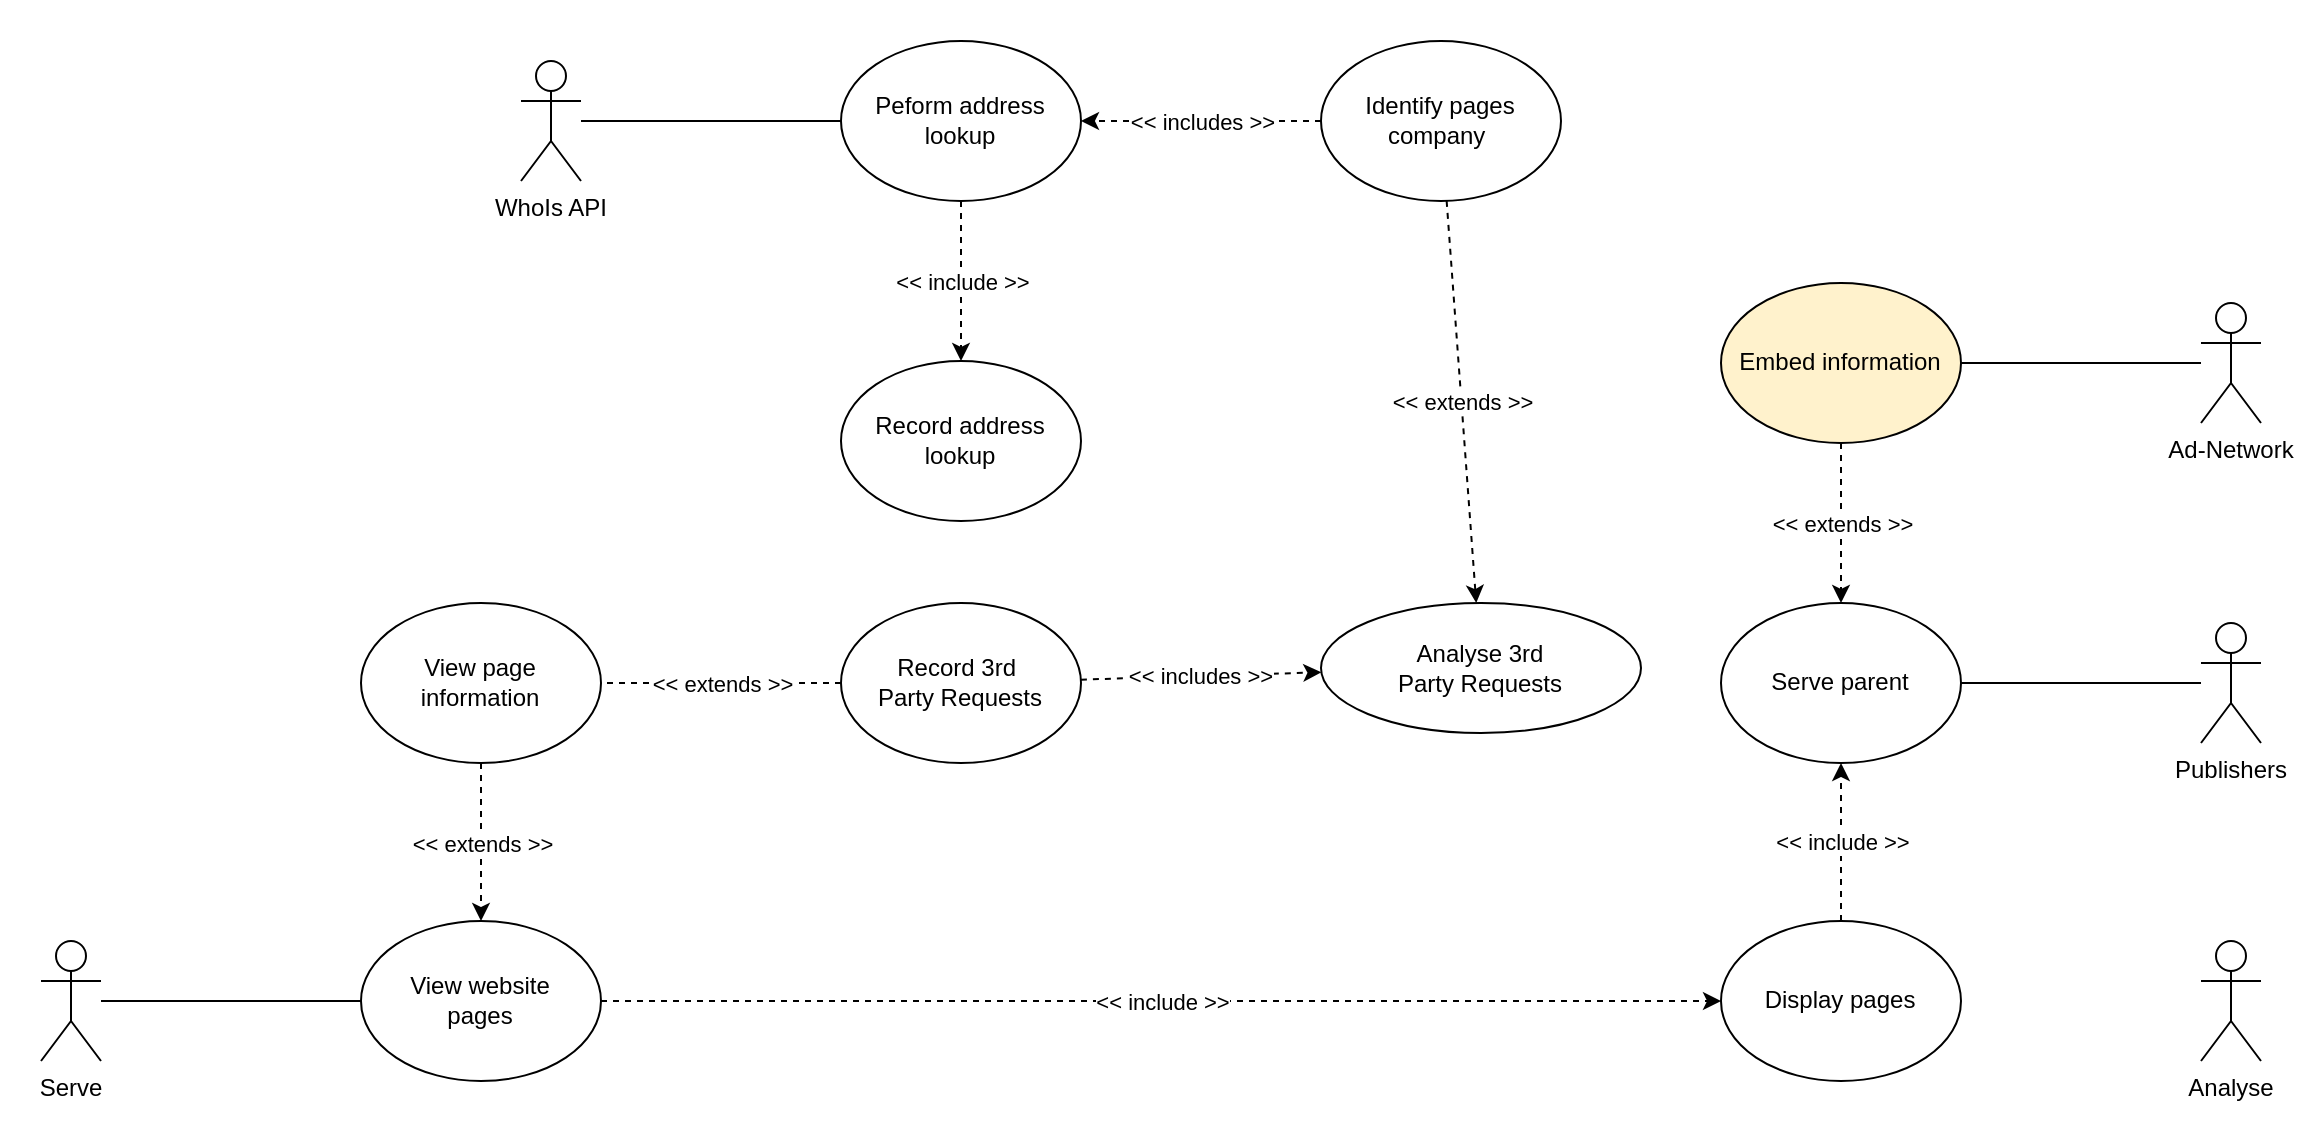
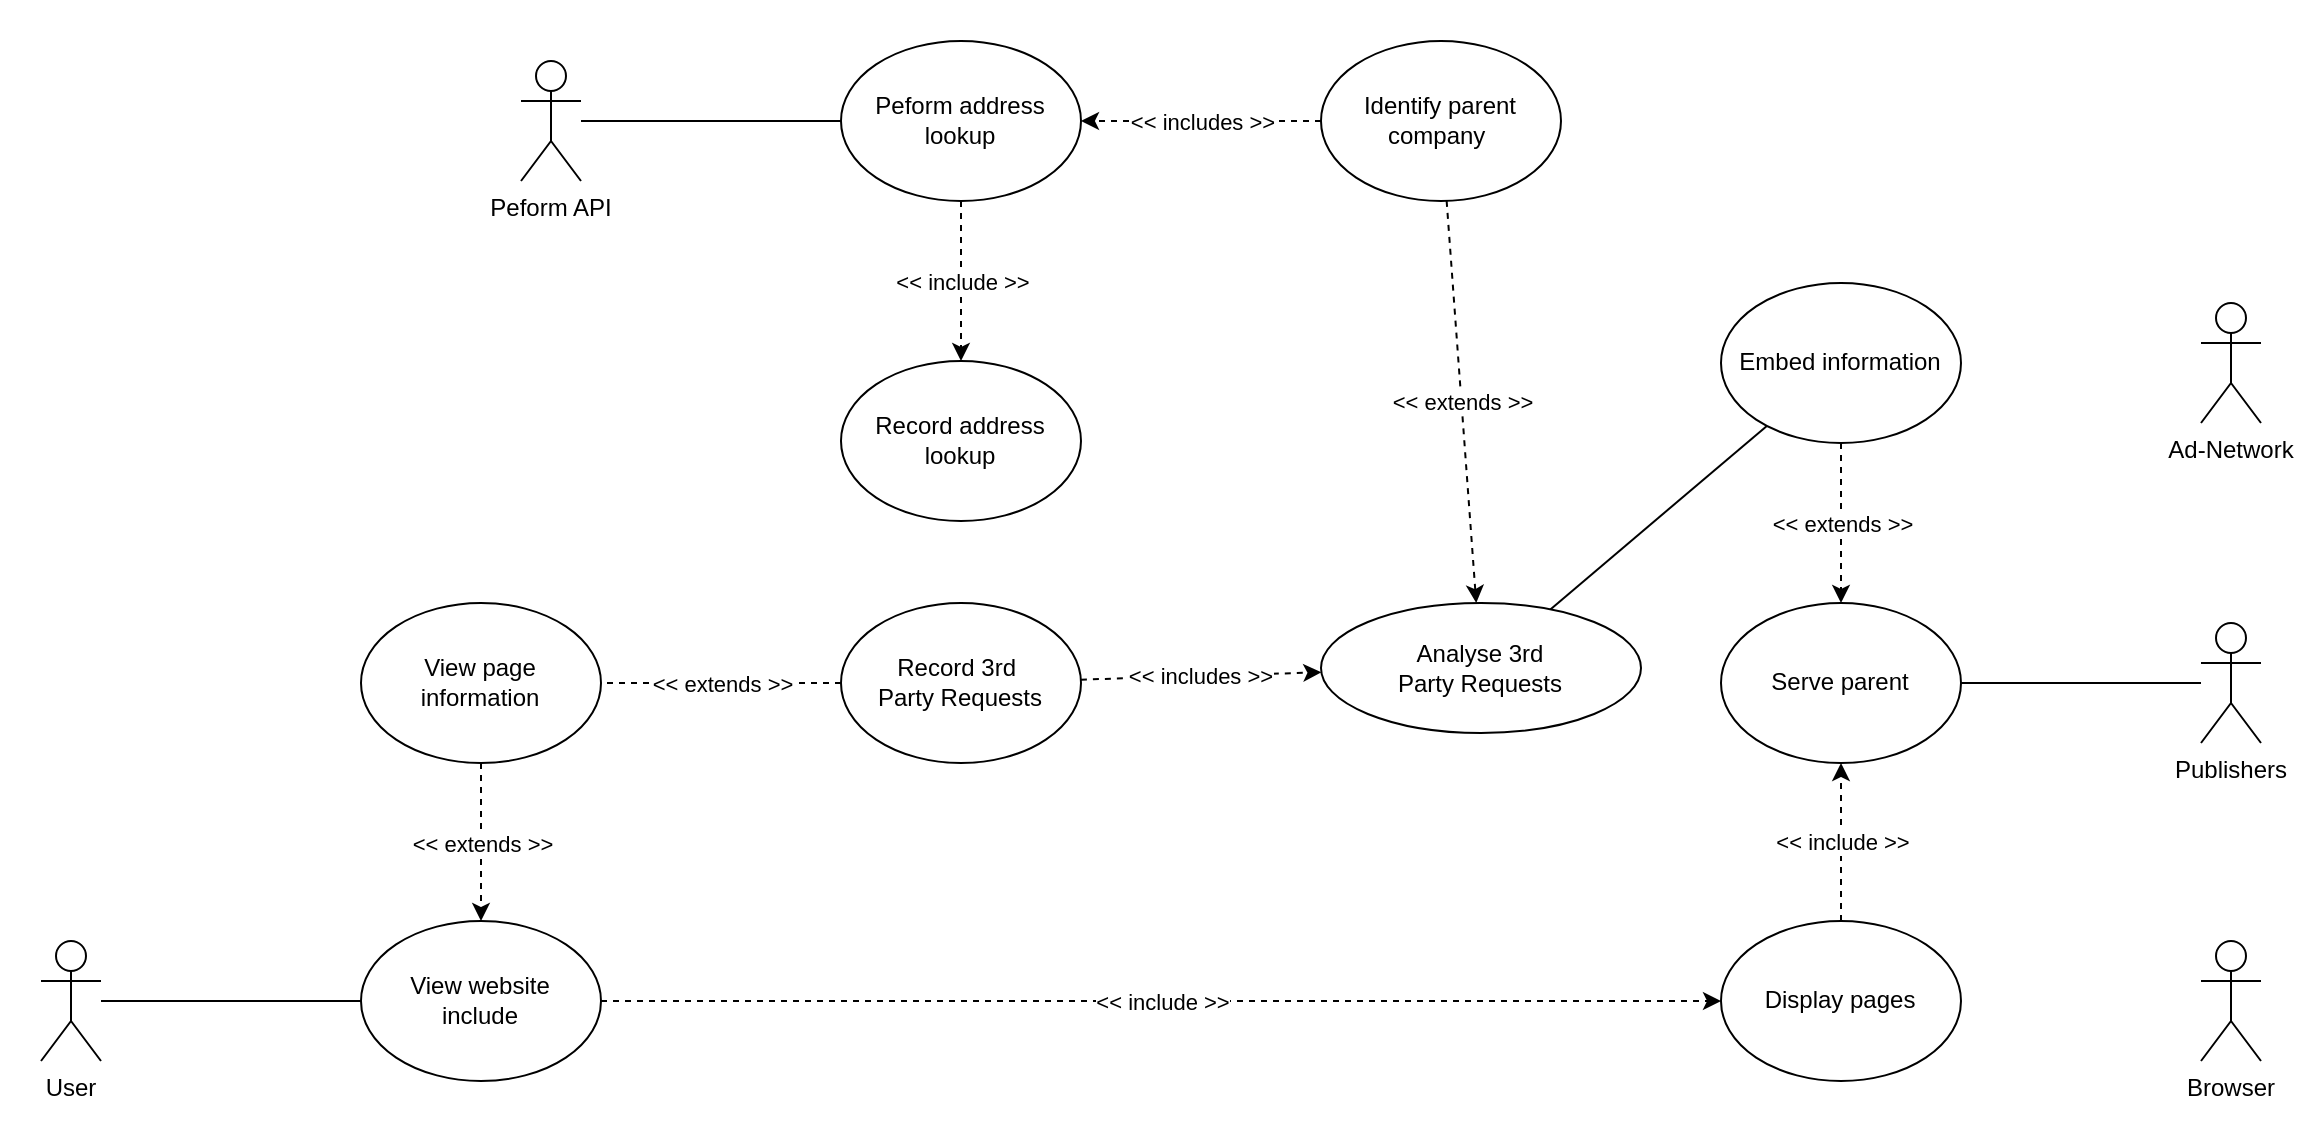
- <mxCell id="28" value="Identify pages company&amp;nbsp;" style="ellipse;whiteSpace=wrap;html=1;" vertex="1" parent="1"><mxGeometry x="660" y="20" width="120" height="80" as="geometry" /></mxCell>
+ <mxCell id="28" value="Identify parent company&amp;nbsp;" style="ellipse;whiteSpace=wrap;html=1;" vertex="1" parent="1"><mxGeometry x="660" y="20" width="120" height="80" as="geometry" /></mxCell>
- <mxCell id="31" value="WhoIs API" style="shape=umlActor;verticalLabelPosition=bottom;verticalAlign=top;html=1;outlineConnect=0;" vertex="1" parent="1"><mxGeometry x="260" y="30" width="30" height="60" as="geometry" /></mxCell>
+ <mxCell id="31" value="Peform API" style="shape=umlActor;verticalLabelPosition=bottom;verticalAlign=top;html=1;outlineConnect=0;" vertex="1" parent="1"><mxGeometry x="260" y="30" width="30" height="60" as="geometry" /></mxCell>
- <mxCell id="15" value="Embed information" style="ellipse;whiteSpace=wrap;html=1;fillColor=#fff2cc;" vertex="1" parent="1"><mxGeometry x="860" y="141" width="120" height="80" as="geometry" /></mxCell>
+ <mxCell id="15" value="Embed information" style="ellipse;whiteSpace=wrap;html=1;" vertex="1" parent="1"><mxGeometry x="860" y="141" width="120" height="80" as="geometry" /></mxCell>
- <mxCell id="18" value="" style="endArrow=none;html=1;" edge="1" parent="1" source="15" target="5"><mxGeometry width="50" height="50" relative="1" as="geometry"><mxPoint x="990" y="360" as="sourcePoint" /><mxPoint x="1110" y="360.923" as="targetPoint" /></mxGeometry></mxCell>
+ <mxCell id="18" value="" style="endArrow=none;html=1;" edge="1" parent="1" source="15" target="23"><mxGeometry width="50" height="50" relative="1" as="geometry"><mxPoint x="990" y="360" as="sourcePoint" /><mxPoint x="1110" y="360.923" as="targetPoint" /></mxGeometry></mxCell>
- <mxCell id="7" value="View website&lt;br&gt;pages" style="ellipse;whiteSpace=wrap;html=1;" vertex="1" parent="1"><mxGeometry x="180" y="460" width="120" height="80" as="geometry" /></mxCell>
+ <mxCell id="7" value="View website&lt;br&gt;include" style="ellipse;whiteSpace=wrap;html=1;" vertex="1" parent="1"><mxGeometry x="180" y="460" width="120" height="80" as="geometry" /></mxCell>
- <mxCell id="2" value="Serve" style="shape=umlActor;verticalLabelPosition=bottom;verticalAlign=top;html=1;outlineConnect=0;" vertex="1" parent="1"><mxGeometry x="20" y="470" width="30" height="60" as="geometry" /></mxCell>
+ <mxCell id="2" value="User" style="shape=umlActor;verticalLabelPosition=bottom;verticalAlign=top;html=1;outlineConnect=0;" vertex="1" parent="1"><mxGeometry x="20" y="470" width="30" height="60" as="geometry" /></mxCell>
- <mxCell id="3" value="Analyse" style="shape=umlActor;verticalLabelPosition=bottom;verticalAlign=top;html=1;outlineConnect=0;" vertex="1" parent="1"><mxGeometry x="1100" y="470" width="30" height="60" as="geometry" /></mxCell>
+ <mxCell id="3" value="Browser" style="shape=umlActor;verticalLabelPosition=bottom;verticalAlign=top;html=1;outlineConnect=0;" vertex="1" parent="1"><mxGeometry x="1100" y="470" width="30" height="60" as="geometry" /></mxCell>
